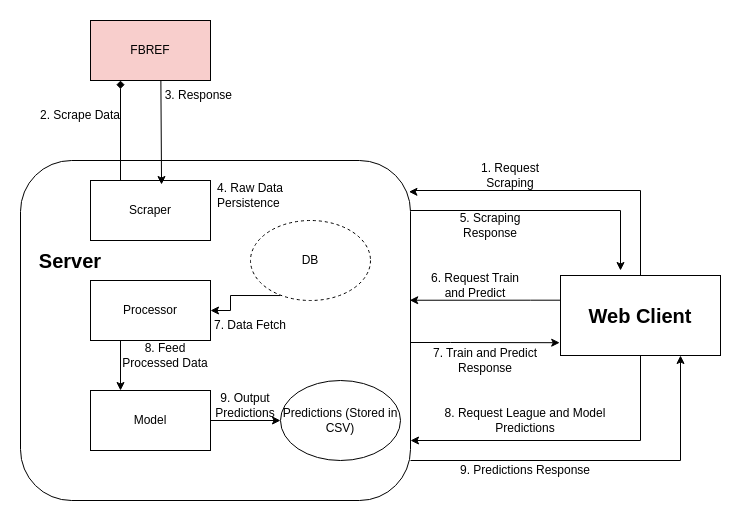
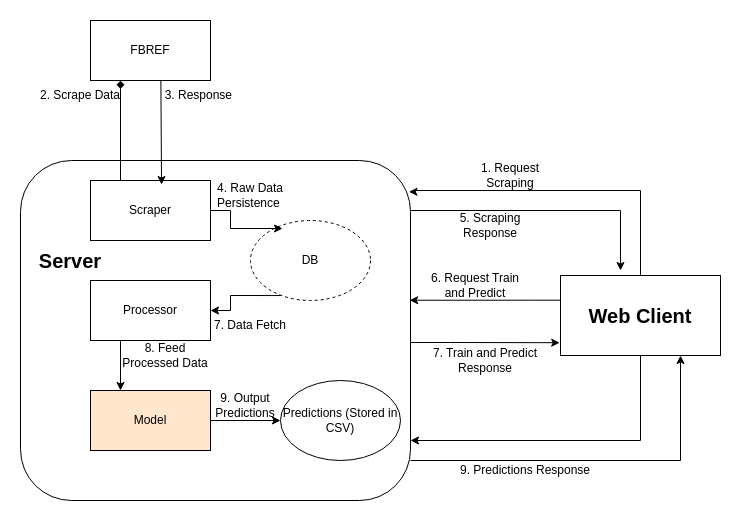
- <mxCell id="5" value="FBREF" style="whiteSpace=wrap;html=1;fillColor=#f8cecc;" vertex="1" parent="1"><mxGeometry x="90" y="20" width="120" height="60" as="geometry" /></mxCell>
+ <mxCell id="5" value="FBREF" style="whiteSpace=wrap;html=1;" vertex="1" parent="1"><mxGeometry x="90" y="20" width="120" height="60" as="geometry" /></mxCell>
- <mxCell id="6" value="2. Scrape Data" style="text;html=1;align=center;verticalAlign=middle;whiteSpace=wrap;rounded=0;" vertex="1" parent="1"><mxGeometry x="30" y="100" width="100" height="30" as="geometry" /></mxCell>
+ <mxCell id="6" value="2. Scrape Data" style="text;html=1;align=center;verticalAlign=middle;whiteSpace=wrap;rounded=0;" vertex="1" parent="1"><mxGeometry x="30" y="80" width="100" height="30" as="geometry" /></mxCell>
+ <mxCell id="14" style="edgeStyle=orthogonalEdgeStyle;rounded=0;orthogonalLoop=1;jettySize=auto;html=1;entryX=0.267;entryY=0.1;entryDx=0;entryDy=0;entryPerimeter=0;" edge="1" parent="1" source="3" target="13"><mxGeometry relative="1" as="geometry" /></mxCell>
- <mxCell id="11" value="Model" style="rounded=0;whiteSpace=wrap;html=1;" vertex="1" parent="1"><mxGeometry x="90" y="390" width="120" height="60" as="geometry" /></mxCell>
+ <mxCell id="11" value="Model" style="rounded=0;whiteSpace=wrap;html=1;fillColor=#ffe6cc;" vertex="1" parent="1"><mxGeometry x="90" y="390" width="120" height="60" as="geometry" /></mxCell>
- <mxCell id="31" value="8. Request League and Model Predictions" style="text;html=1;align=center;verticalAlign=middle;whiteSpace=wrap;rounded=0;" vertex="1" parent="1"><mxGeometry x="440" y="405" width="170" height="30" as="geometry" /></mxCell>
